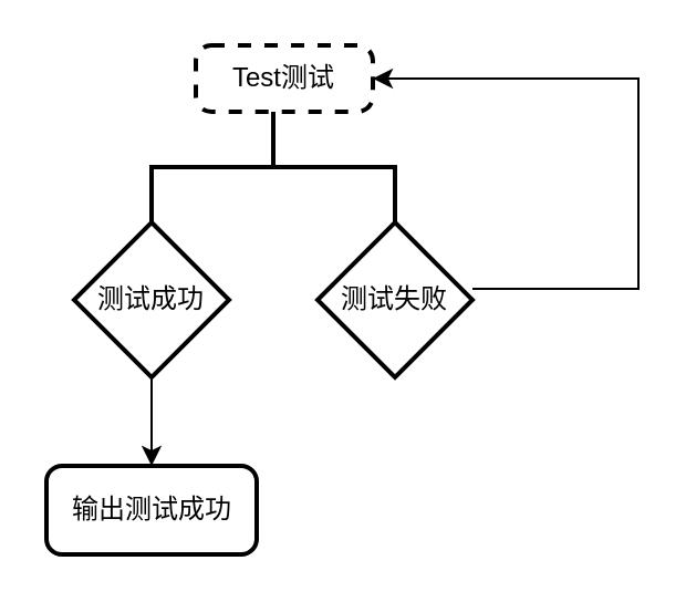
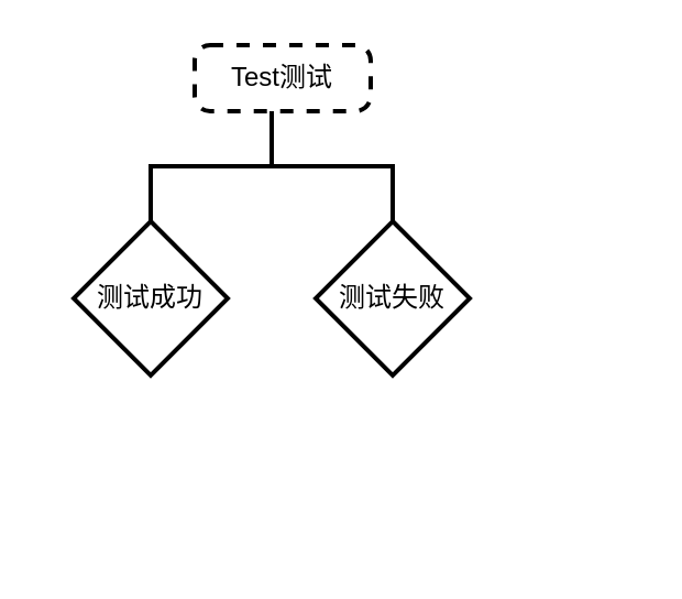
- <mxCell id="6" style="edgeStyle=orthogonalEdgeStyle;rounded=0;orthogonalLoop=1;jettySize=auto;html=1;" edge="1" parent="1" source="7" target="2"><mxGeometry relative="1" as="geometry"><mxPoint x="178" y="28" as="targetPoint" /><Array as="points"><mxPoint x="288" y="130" /><mxPoint x="288" y="35" /></Array></mxGeometry></mxCell>
- <mxCell id="4" style="edgeStyle=orthogonalEdgeStyle;rounded=0;orthogonalLoop=1;jettySize=auto;html=1;" edge="1" parent="1" source="5" target="8"><mxGeometry relative="1" as="geometry" /></mxCell>
- <mxCell id="8" value="输出测试成功" style="rounded=1;whiteSpace=wrap;html=1;absoluteArcSize=1;arcSize=14;strokeWidth=2;shadow=0;glass=0;comic=0;gradientColor=none;" vertex="1" parent="1"><mxGeometry x="20.5" y="210" width="95" height="40" as="geometry" /></mxCell>
